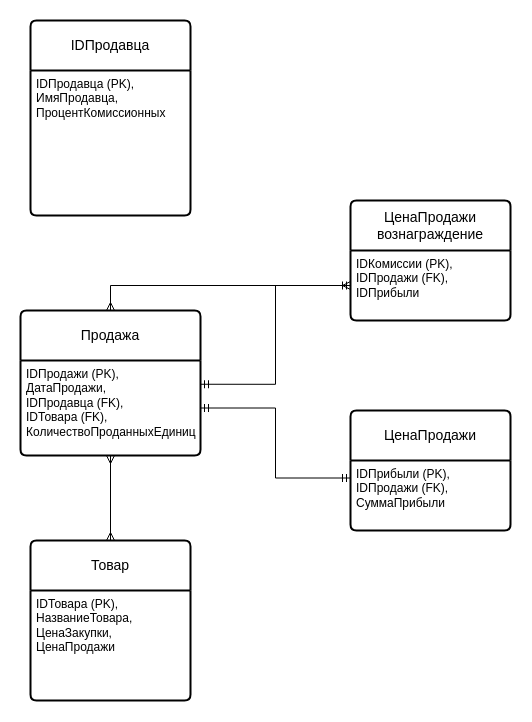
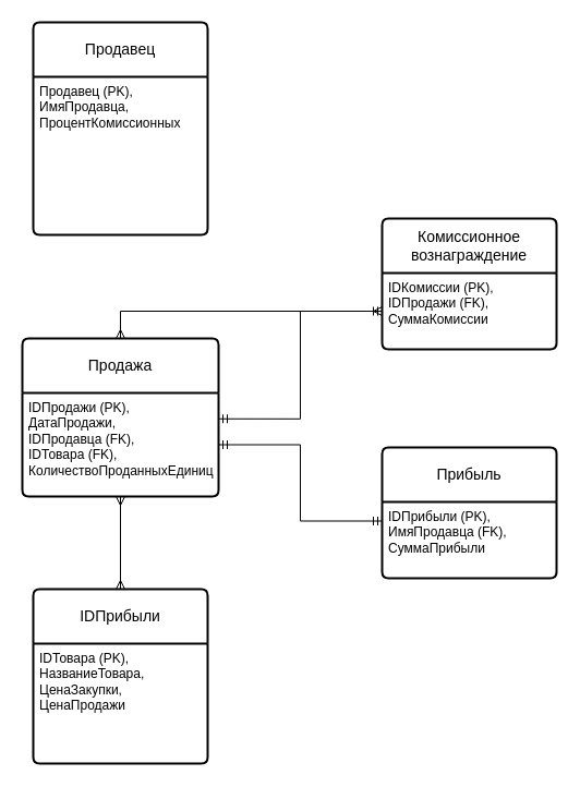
- <mxCell id="9" value="IDПродавца" style="swimlane;childLayout=stackLayout;horizontal=1;startSize=50;horizontalStack=0;rounded=1;fontSize=14;fontStyle=0;strokeWidth=2;resizeParent=0;resizeLast=1;shadow=0;dashed=0;align=center;arcSize=4;whiteSpace=wrap;html=1;" parent="1" vertex="1"><mxGeometry x="30" y="20" width="160" height="195" as="geometry" /></mxCell>
+ <mxCell id="9" value="Продавец" style="swimlane;childLayout=stackLayout;horizontal=1;startSize=50;horizontalStack=0;rounded=1;fontSize=14;fontStyle=0;strokeWidth=2;resizeParent=0;resizeLast=1;shadow=0;dashed=0;align=center;arcSize=4;whiteSpace=wrap;html=1;" parent="1" vertex="1"><mxGeometry x="30" y="20" width="160" height="195" as="geometry" /></mxCell>
- <mxCell id="10" value="IDПродавца (PK), &lt;br&gt;ИмяПродавца, &lt;br&gt;ПроцентКомиссионных" style="align=left;strokeColor=none;fillColor=none;spacingLeft=4;fontSize=12;verticalAlign=top;resizable=0;rotatable=0;part=1;html=1;" parent="9" vertex="1"><mxGeometry y="50" width="160" height="145" as="geometry" /></mxCell>
+ <mxCell id="10" value="Продавец (PK), &lt;br&gt;ИмяПродавца, &lt;br&gt;ПроцентКомиссионных" style="align=left;strokeColor=none;fillColor=none;spacingLeft=4;fontSize=12;verticalAlign=top;resizable=0;rotatable=0;part=1;html=1;" parent="9" vertex="1"><mxGeometry y="50" width="160" height="145" as="geometry" /></mxCell>
- <mxCell id="2" value="ЦенаПродажи вознаграждение" style="swimlane;childLayout=stackLayout;horizontal=1;startSize=50;horizontalStack=0;rounded=1;fontSize=14;fontStyle=0;strokeWidth=2;resizeParent=0;resizeLast=1;shadow=0;dashed=0;align=center;arcSize=4;whiteSpace=wrap;html=1;" parent="1" vertex="1"><mxGeometry x="350" y="200" width="160" height="120" as="geometry" /></mxCell>
+ <mxCell id="2" value="Комиссионное вознаграждение" style="swimlane;childLayout=stackLayout;horizontal=1;startSize=50;horizontalStack=0;rounded=1;fontSize=14;fontStyle=0;strokeWidth=2;resizeParent=0;resizeLast=1;shadow=0;dashed=0;align=center;arcSize=4;whiteSpace=wrap;html=1;" parent="1" vertex="1"><mxGeometry x="350" y="200" width="160" height="120" as="geometry" /></mxCell>
- <mxCell id="3" value="IDКомиссии (PK), &lt;br&gt;IDПродажи (FK), &lt;br&gt;IDПрибыли" style="align=left;strokeColor=none;fillColor=none;spacingLeft=4;fontSize=12;verticalAlign=top;resizable=0;rotatable=0;part=1;html=1;" parent="2" vertex="1"><mxGeometry y="50" width="160" height="70" as="geometry" /></mxCell>
+ <mxCell id="3" value="IDКомиссии (PK), &lt;br&gt;IDПродажи (FK), &lt;br&gt;СуммаКомиссии" style="align=left;strokeColor=none;fillColor=none;spacingLeft=4;fontSize=12;verticalAlign=top;resizable=0;rotatable=0;part=1;html=1;" parent="2" vertex="1"><mxGeometry y="50" width="160" height="70" as="geometry" /></mxCell>
- <mxCell id="11" value="ЦенаПродажи" style="swimlane;childLayout=stackLayout;horizontal=1;startSize=50;horizontalStack=0;rounded=1;fontSize=14;fontStyle=0;strokeWidth=2;resizeParent=0;resizeLast=1;shadow=0;dashed=0;align=center;arcSize=4;whiteSpace=wrap;html=1;" vertex="1" parent="1"><mxGeometry x="350" y="410" width="160" height="120" as="geometry" /></mxCell>
+ <mxCell id="11" value="Прибыль" style="swimlane;childLayout=stackLayout;horizontal=1;startSize=50;horizontalStack=0;rounded=1;fontSize=14;fontStyle=0;strokeWidth=2;resizeParent=0;resizeLast=1;shadow=0;dashed=0;align=center;arcSize=4;whiteSpace=wrap;html=1;" vertex="1" parent="1"><mxGeometry x="350" y="410" width="160" height="120" as="geometry" /></mxCell>
- <mxCell id="12" value="IDПрибыли (PK), &lt;br&gt;IDПродажи (FK), &lt;br&gt;СуммаПрибыли" style="align=left;strokeColor=none;fillColor=none;spacingLeft=4;fontSize=12;verticalAlign=top;resizable=0;rotatable=0;part=1;html=1;" vertex="1" parent="11"><mxGeometry y="50" width="160" height="70" as="geometry" /></mxCell>
+ <mxCell id="12" value="IDПрибыли (PK), &lt;br&gt;ИмяПродавца (FK), &lt;br&gt;СуммаПрибыли" style="align=left;strokeColor=none;fillColor=none;spacingLeft=4;fontSize=12;verticalAlign=top;resizable=0;rotatable=0;part=1;html=1;" vertex="1" parent="11"><mxGeometry y="50" width="160" height="70" as="geometry" /></mxCell>
- <mxCell id="4" value="Товар" style="swimlane;childLayout=stackLayout;horizontal=1;startSize=50;horizontalStack=0;rounded=1;fontSize=14;fontStyle=0;strokeWidth=2;resizeParent=0;resizeLast=1;shadow=0;dashed=0;align=center;arcSize=4;whiteSpace=wrap;html=1;" parent="1" vertex="1"><mxGeometry x="30" y="540" width="160" height="160" as="geometry" /></mxCell>
+ <mxCell id="4" value="IDПрибыли" style="swimlane;childLayout=stackLayout;horizontal=1;startSize=50;horizontalStack=0;rounded=1;fontSize=14;fontStyle=0;strokeWidth=2;resizeParent=0;resizeLast=1;shadow=0;dashed=0;align=center;arcSize=4;whiteSpace=wrap;html=1;" parent="1" vertex="1"><mxGeometry x="30" y="540" width="160" height="160" as="geometry" /></mxCell>
